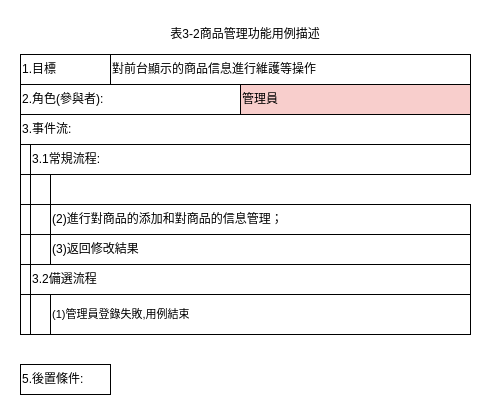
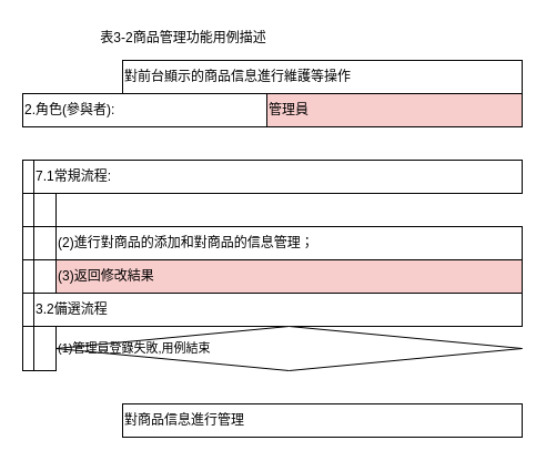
- <mxCell id="24" value="表3-2商品管理功能用例描述" style="rounded=0;whiteSpace=wrap;html=1;strokeColor=none;" vertex="1" parent="1"><mxGeometry x="148" y="20" width="194" height="27" as="geometry" /></mxCell>
+ <mxCell id="24" value="表3-2商品管理功能用例描述" style="rounded=0;whiteSpace=wrap;html=1;strokeColor=none;" vertex="1" parent="1"><mxGeometry x="68" y="20" width="194" height="27" as="geometry" /></mxCell>
- <mxCell id="4" value="1.目標" style="rounded=0;whiteSpace=wrap;html=1;align=left;" vertex="1" parent="1"><mxGeometry x="20" y="54" width="90" height="30" as="geometry" /></mxCell>
- <mxCell id="6" value="3.事件流:" style="rounded=0;whiteSpace=wrap;html=1;align=left;" vertex="1" parent="1"><mxGeometry x="20" y="114" width="450" height="30" as="geometry" /></mxCell>
- <mxCell id="13" value="3.1常規流程:" style="rounded=0;whiteSpace=wrap;html=1;align=left;" vertex="1" parent="1"><mxGeometry x="30" y="144" width="440" height="30" as="geometry" /></mxCell>
+ <mxCell id="13" value="7.1常規流程:" style="rounded=0;whiteSpace=wrap;html=1;align=left;" vertex="1" parent="1"><mxGeometry x="30" y="144" width="440" height="30" as="geometry" /></mxCell>
- <mxCell id="20" value="(3)返回修改結果" style="rounded=0;whiteSpace=wrap;html=1;align=left;" vertex="1" parent="1"><mxGeometry x="50" y="234" width="420" height="30" as="geometry" /></mxCell>
+ <mxCell id="20" value="(3)返回修改結果" style="rounded=0;whiteSpace=wrap;html=1;align=left;fillColor=#f8cecc;" vertex="1" parent="1"><mxGeometry x="50" y="234" width="420" height="30" as="geometry" /></mxCell>
- <mxCell id="23" value="&lt;font style=&quot;font-size: 11px;&quot;&gt;(1)管理員登錄失敗,用例結束&lt;br&gt;&lt;/font&gt;" style="rounded=0;whiteSpace=wrap;html=1;align=left;" vertex="1" parent="1"><mxGeometry x="50" y="294" width="420" height="40" as="geometry" /></mxCell>
+ <mxCell id="23" value="&lt;font style=&quot;font-size: 11px;&quot;&gt;(1)管理員登錄失敗,用例結束&lt;br&gt;&lt;/font&gt;" style="rhombus;whiteSpace=wrap;html=1;align=left;" vertex="1" parent="1"><mxGeometry x="50" y="294" width="420" height="40" as="geometry" /></mxCell>
- <mxCell id="21" value="5.後置條件:" style="rounded=0;whiteSpace=wrap;html=1;align=left;" vertex="1" parent="1"><mxGeometry x="20" y="364" width="90" height="30" as="geometry" /></mxCell>
+ <mxCell id="22" value="對商品信息進行管理" style="rounded=0;whiteSpace=wrap;html=1;align=left;" vertex="1" parent="1"><mxGeometry x="110" y="364" width="360" height="30" as="geometry" /></mxCell>
